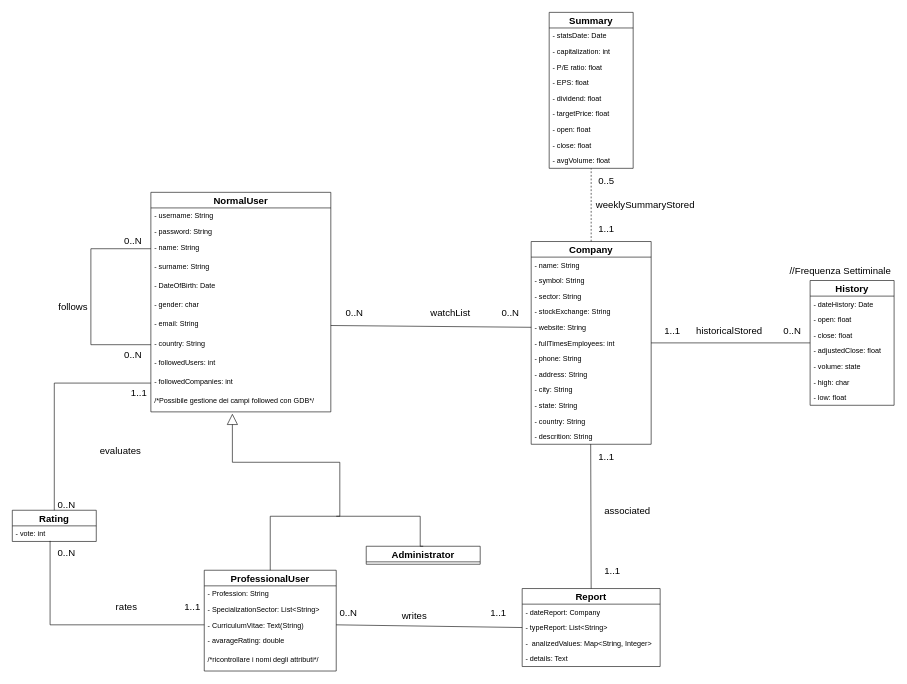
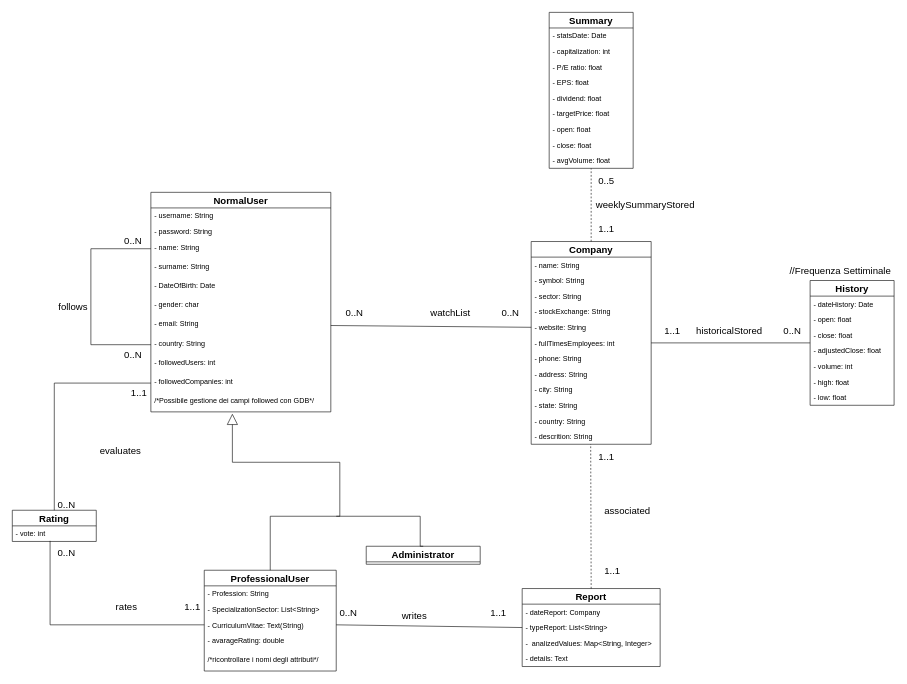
- <mxCell id="67" value="- volume: state" style="text;align=left;verticalAlign=top;spacingLeft=4;spacingRight=4;overflow=hidden;rotatable=0;points=[[0,0.5],[1,0.5]];portConstraint=eastwest;" parent="62" vertex="1"><mxGeometry y="130" width="140" height="26" as="geometry" /></mxCell>
+ <mxCell id="67" value="- volume: int" style="text;align=left;verticalAlign=top;spacingLeft=4;spacingRight=4;overflow=hidden;rotatable=0;points=[[0,0.5],[1,0.5]];portConstraint=eastwest;" parent="62" vertex="1"><mxGeometry y="130" width="140" height="26" as="geometry" /></mxCell>
- <mxCell id="68" value="- high: char" style="text;align=left;verticalAlign=top;spacingLeft=4;spacingRight=4;overflow=hidden;rotatable=0;points=[[0,0.5],[1,0.5]];portConstraint=eastwest;" parent="62" vertex="1"><mxGeometry y="156" width="140" height="26" as="geometry" /></mxCell>
+ <mxCell id="68" value="- high: float" style="text;align=left;verticalAlign=top;spacingLeft=4;spacingRight=4;overflow=hidden;rotatable=0;points=[[0,0.5],[1,0.5]];portConstraint=eastwest;" parent="62" vertex="1"><mxGeometry y="156" width="140" height="26" as="geometry" /></mxCell>
- <mxCell id="91" value="" style="endArrow=none;html=1;fillColor=#FFFFFF;exitX=0.5;exitY=0;exitDx=0;exitDy=0;entryX=0.496;entryY=0.993;entryDx=0;entryDy=0;entryPerimeter=0;" parent="1" source="39" target="61" edge="1"><mxGeometry width="50" height="50" relative="1" as="geometry"><mxPoint x="800" y="900" as="sourcePoint" /><mxPoint x="960" y="780" as="targetPoint" /></mxGeometry></mxCell>
+ <mxCell id="91" value="" style="endArrow=none;html=1;fillColor=#FFFFFF;exitX=0.5;exitY=0;exitDx=0;exitDy=0;entryX=0.496;entryY=0.993;entryDx=0;entryDy=0;entryPerimeter=0;dashed=1;" parent="1" source="39" target="61" edge="1"><mxGeometry width="50" height="50" relative="1" as="geometry"><mxPoint x="800" y="900" as="sourcePoint" /><mxPoint x="960" y="780" as="targetPoint" /></mxGeometry></mxCell>
